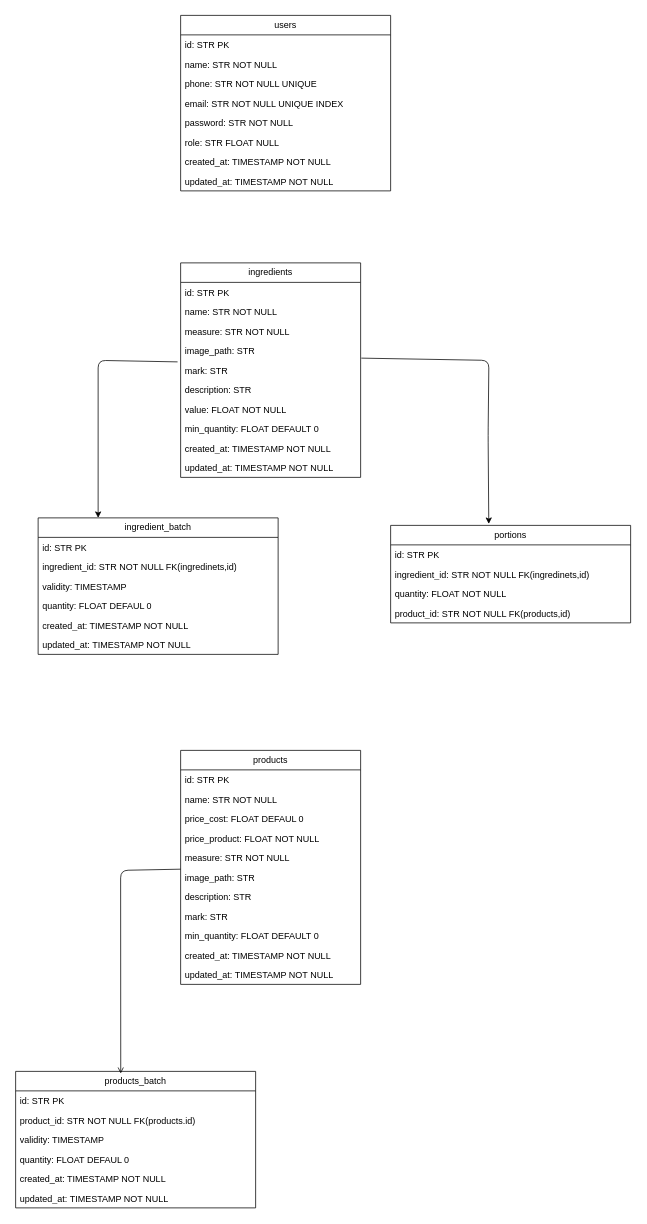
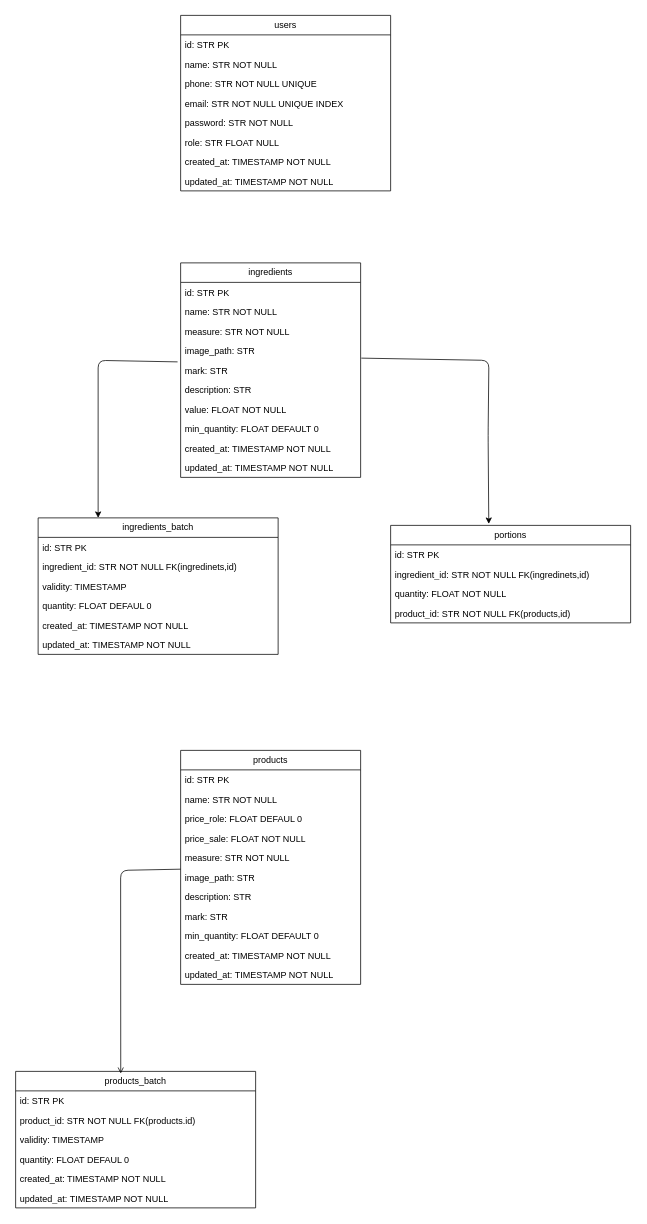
- <mxCell id="23" value="ingredient_batch" style="swimlane;fontStyle=0;childLayout=stackLayout;horizontal=1;startSize=26;fillColor=none;horizontalStack=0;resizeParent=1;resizeParentMax=0;resizeLast=0;collapsible=1;marginBottom=0;whiteSpace=wrap;html=1;" parent="1" vertex="1"><mxGeometry x="50" y="690" width="320" height="182" as="geometry" /></mxCell>
+ <mxCell id="23" value="ingredients_batch" style="swimlane;fontStyle=0;childLayout=stackLayout;horizontal=1;startSize=26;fillColor=none;horizontalStack=0;resizeParent=1;resizeParentMax=0;resizeLast=0;collapsible=1;marginBottom=0;whiteSpace=wrap;html=1;" parent="1" vertex="1"><mxGeometry x="50" y="690" width="320" height="182" as="geometry" /></mxCell>
- <mxCell id="40" value="price_cost: FLOAT DEFAUL 0" style="text;strokeColor=none;fillColor=none;align=left;verticalAlign=top;spacingLeft=4;spacingRight=4;overflow=hidden;rotatable=0;points=[[0,0.5],[1,0.5]];portConstraint=eastwest;whiteSpace=wrap;html=1;" vertex="1" parent="37"><mxGeometry y="78" width="240" height="26" as="geometry" /></mxCell>
+ <mxCell id="40" value="price_role: FLOAT DEFAUL 0" style="text;strokeColor=none;fillColor=none;align=left;verticalAlign=top;spacingLeft=4;spacingRight=4;overflow=hidden;rotatable=0;points=[[0,0.5],[1,0.5]];portConstraint=eastwest;whiteSpace=wrap;html=1;" vertex="1" parent="37"><mxGeometry y="78" width="240" height="26" as="geometry" /></mxCell>
- <mxCell id="41" value="price_product: FLOAT NOT NULL" style="text;strokeColor=none;fillColor=none;align=left;verticalAlign=top;spacingLeft=4;spacingRight=4;overflow=hidden;rotatable=0;points=[[0,0.5],[1,0.5]];portConstraint=eastwest;whiteSpace=wrap;html=1;" vertex="1" parent="37"><mxGeometry y="104" width="240" height="26" as="geometry" /></mxCell>
+ <mxCell id="41" value="price_sale: FLOAT NOT NULL" style="text;strokeColor=none;fillColor=none;align=left;verticalAlign=top;spacingLeft=4;spacingRight=4;overflow=hidden;rotatable=0;points=[[0,0.5],[1,0.5]];portConstraint=eastwest;whiteSpace=wrap;html=1;" vertex="1" parent="37"><mxGeometry y="104" width="240" height="26" as="geometry" /></mxCell>
